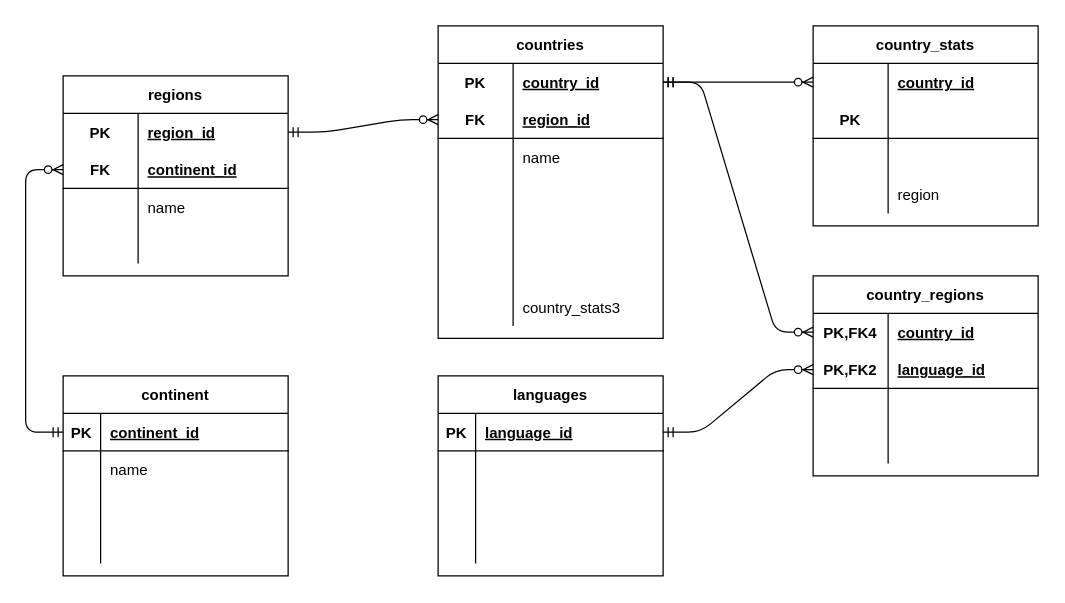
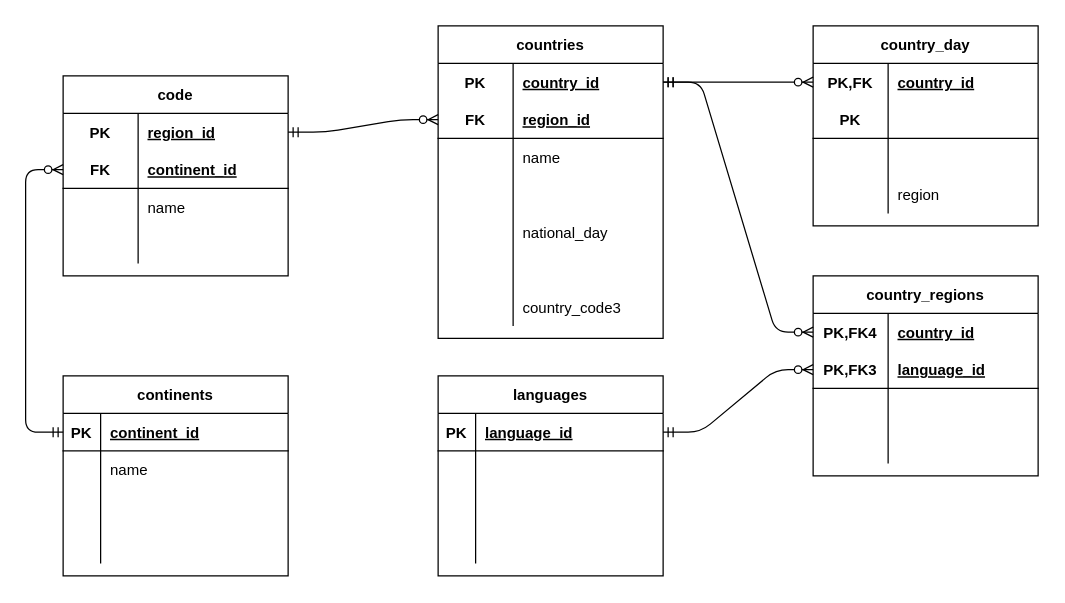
- <mxCell id="14" value="country_stats" style="shape=table;startSize=30;container=1;collapsible=1;childLayout=tableLayout;fixedRows=1;rowLines=0;fontStyle=1;align=center;resizeLast=1;" parent="1" vertex="1"><mxGeometry x="650" y="20" width="180" height="160" as="geometry" /></mxCell>
+ <mxCell id="14" value="country_day" style="shape=table;startSize=30;container=1;collapsible=1;childLayout=tableLayout;fixedRows=1;rowLines=0;fontStyle=1;align=center;resizeLast=1;" parent="1" vertex="1"><mxGeometry x="650" y="20" width="180" height="160" as="geometry" /></mxCell>
+ <mxCell id="16" value="PK,FK" style="shape=partialRectangle;connectable=0;fillColor=none;top=0;left=0;bottom=0;right=0;fontStyle=1;overflow=hidden;" parent="15" vertex="1"><mxGeometry width="60" height="30" as="geometry" /></mxCell>
- <mxCell id="57" value="regions" style="shape=table;startSize=30;container=1;collapsible=1;childLayout=tableLayout;fixedRows=1;rowLines=0;fontStyle=1;align=center;resizeLast=1;" parent="1" vertex="1"><mxGeometry x="50" y="60" width="180" height="160" as="geometry" /></mxCell>
+ <mxCell id="57" value="code" style="shape=table;startSize=30;container=1;collapsible=1;childLayout=tableLayout;fixedRows=1;rowLines=0;fontStyle=1;align=center;resizeLast=1;" parent="1" vertex="1"><mxGeometry x="50" y="60" width="180" height="160" as="geometry" /></mxCell>
+ <mxCell id="39" value="national_day" style="shape=partialRectangle;connectable=0;fillColor=none;top=0;left=0;bottom=0;right=0;align=left;spacingLeft=6;overflow=hidden;" parent="37" vertex="1"><mxGeometry x="60" width="120" height="30" as="geometry" /></mxCell>
- <mxCell id="44" value="country_stats3" style="shape=partialRectangle;connectable=0;fillColor=none;top=0;left=0;bottom=0;right=0;align=left;spacingLeft=6;overflow=hidden;" parent="42" vertex="1"><mxGeometry x="60" width="120" height="30" as="geometry" /></mxCell>
+ <mxCell id="44" value="country_code3" style="shape=partialRectangle;connectable=0;fillColor=none;top=0;left=0;bottom=0;right=0;align=left;spacingLeft=6;overflow=hidden;" parent="42" vertex="1"><mxGeometry x="60" width="120" height="30" as="geometry" /></mxCell>
- <mxCell id="7" value="PK,FK2" style="shape=partialRectangle;connectable=0;fillColor=none;top=0;left=0;bottom=0;right=0;fontStyle=1;overflow=hidden;" parent="6" vertex="1"><mxGeometry width="60" height="30" as="geometry" /></mxCell>
+ <mxCell id="7" value="PK,FK3" style="shape=partialRectangle;connectable=0;fillColor=none;top=0;left=0;bottom=0;right=0;fontStyle=1;overflow=hidden;" parent="6" vertex="1"><mxGeometry width="60" height="30" as="geometry" /></mxCell>
- <mxCell id="70" value="continent" style="shape=table;startSize=30;container=1;collapsible=1;childLayout=tableLayout;fixedRows=1;rowLines=0;fontStyle=1;align=center;resizeLast=1;" parent="1" vertex="1"><mxGeometry x="50" y="300" width="180" height="160" as="geometry" /></mxCell>
+ <mxCell id="70" value="continents" style="shape=table;startSize=30;container=1;collapsible=1;childLayout=tableLayout;fixedRows=1;rowLines=0;fontStyle=1;align=center;resizeLast=1;" parent="1" vertex="1"><mxGeometry x="50" y="300" width="180" height="160" as="geometry" /></mxCell>
